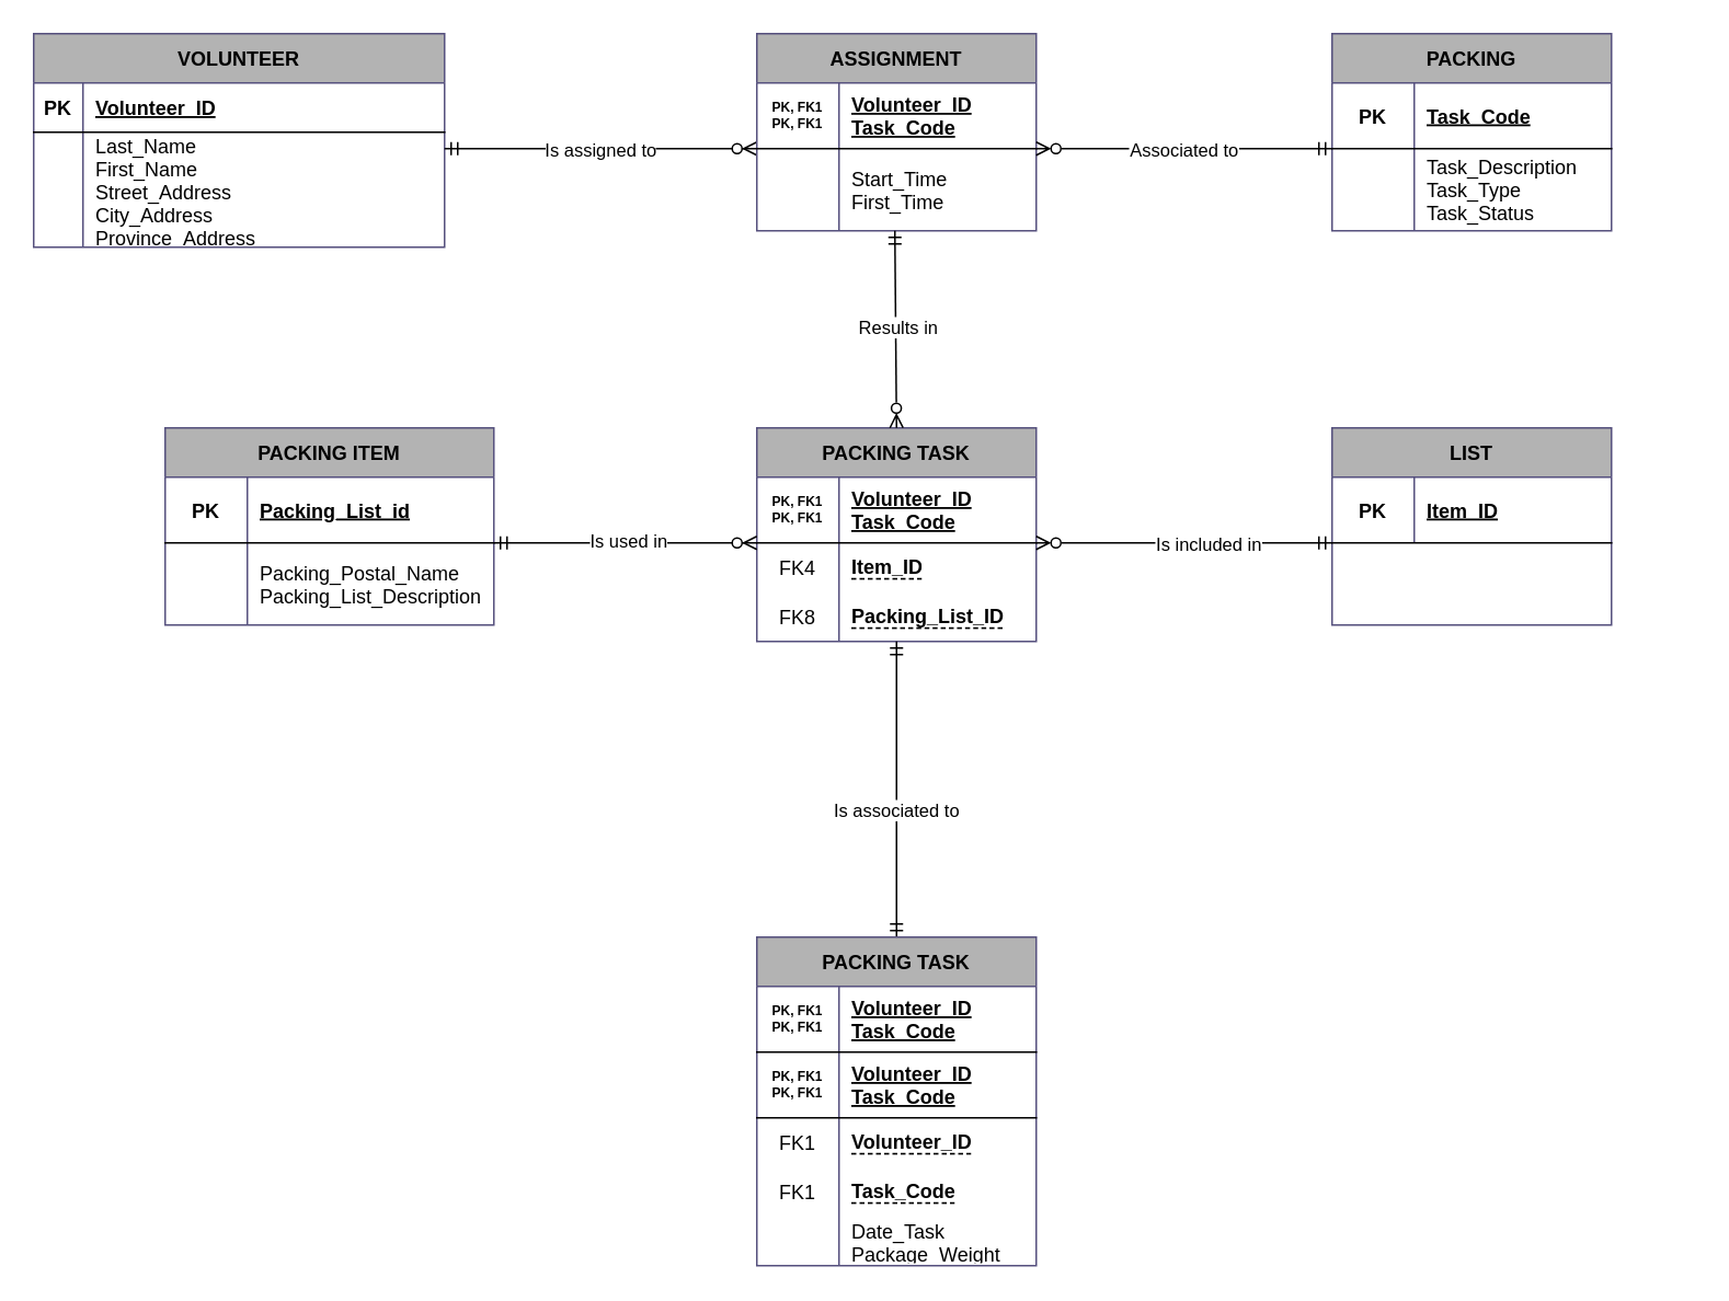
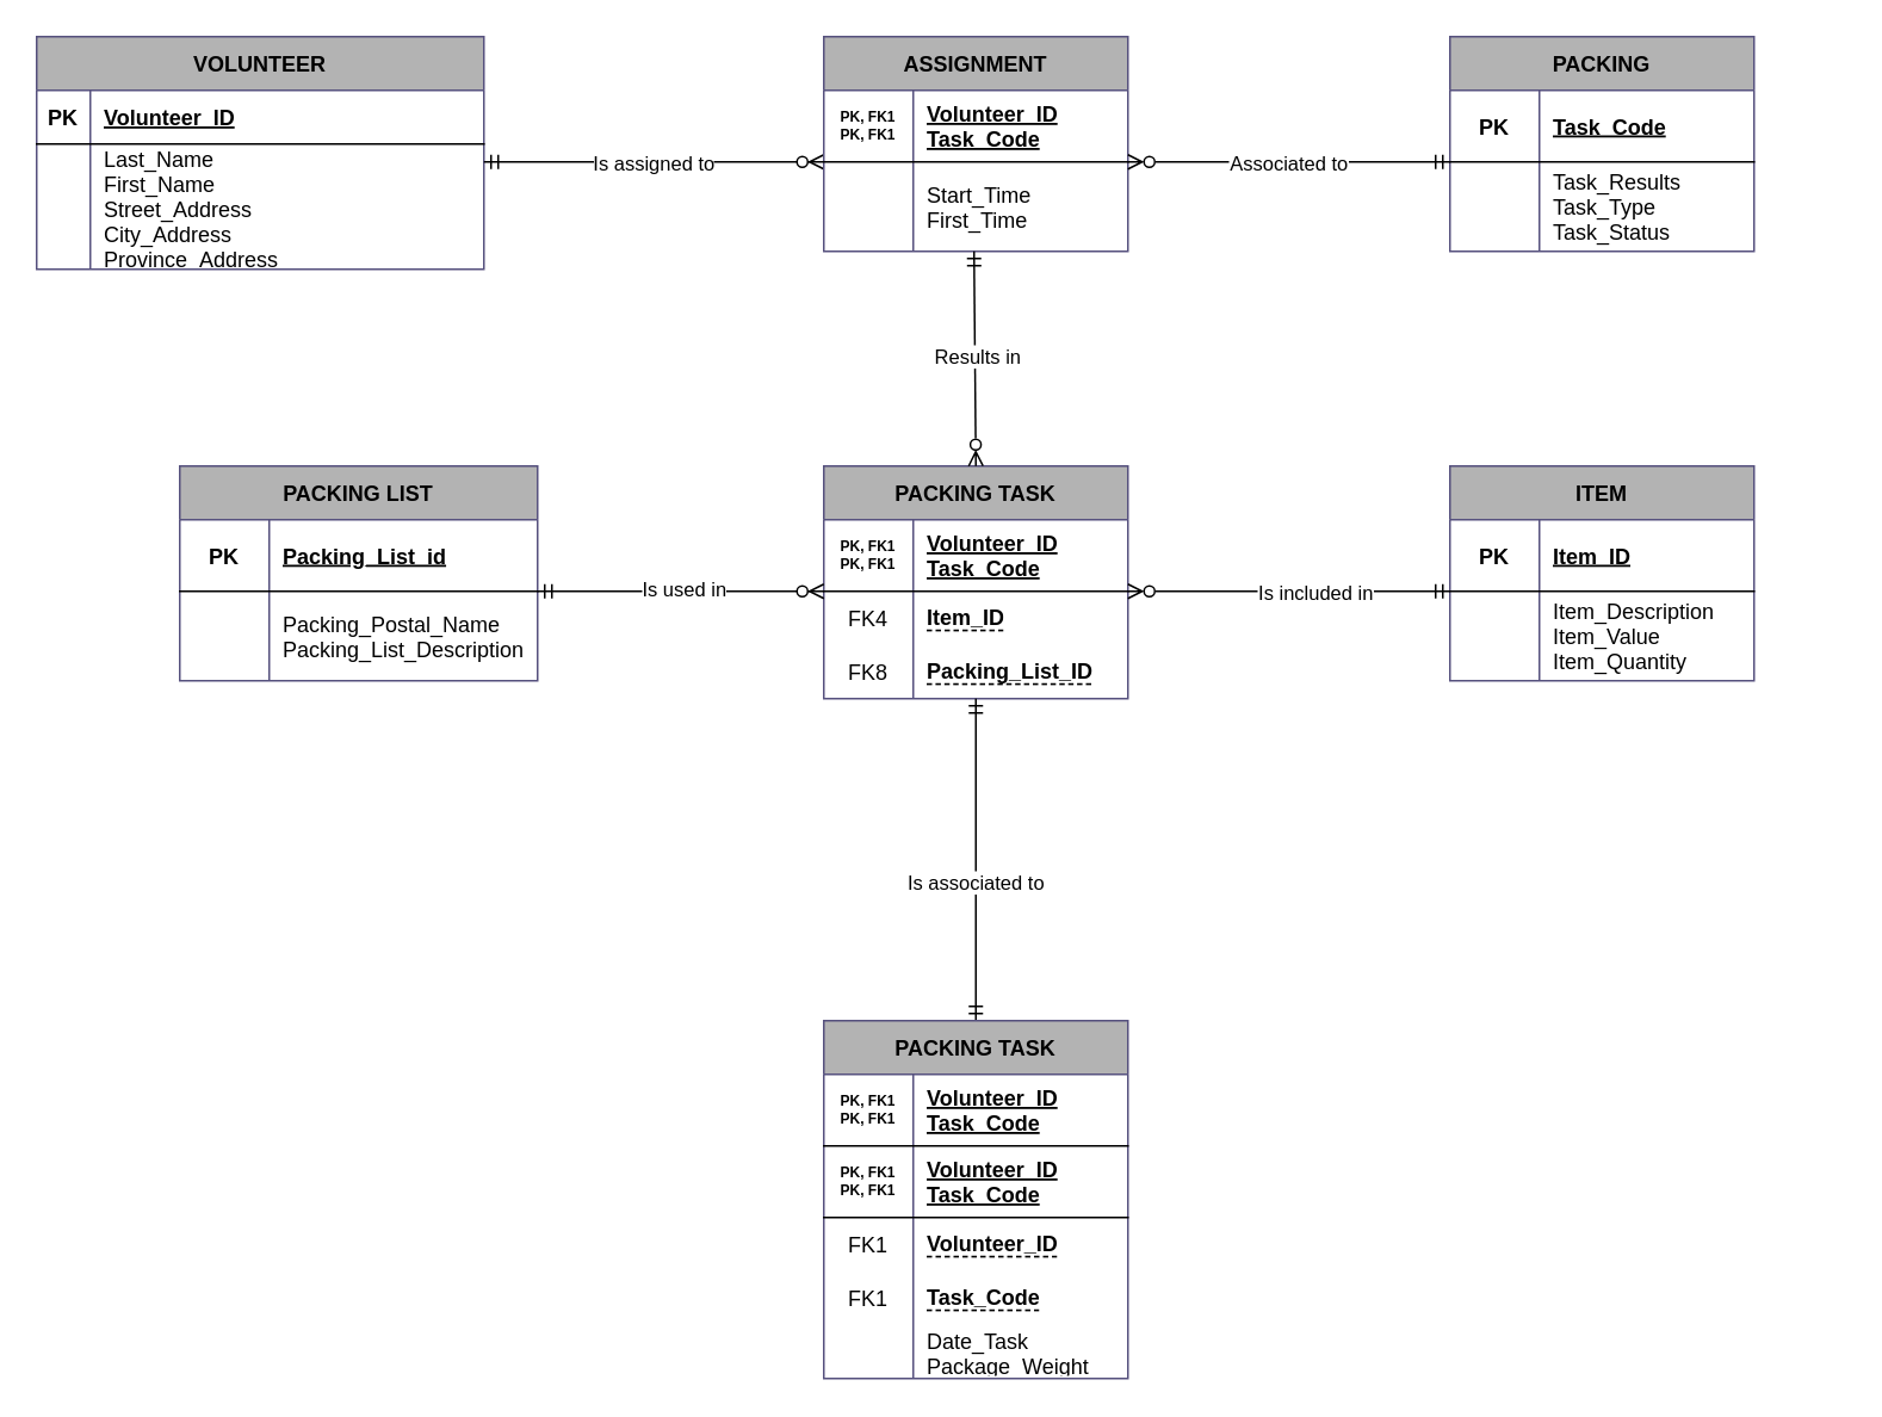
- <mxCell id="24" value="Task_Description&#10;Task_Type&#10;Task_Status" style="shape=partialRectangle;overflow=hidden;connectable=0;fillColor=none;top=0;left=0;bottom=0;right=0;align=left;spacingLeft=6;" vertex="1" parent="22"><mxGeometry x="50" width="120" height="50" as="geometry"><mxRectangle width="120" height="50" as="alternateBounds" /></mxGeometry></mxCell>
+ <mxCell id="24" value="Task_Results&#10;Task_Type&#10;Task_Status" style="shape=partialRectangle;overflow=hidden;connectable=0;fillColor=none;top=0;left=0;bottom=0;right=0;align=left;spacingLeft=6;" vertex="1" parent="22"><mxGeometry x="50" width="120" height="50" as="geometry"><mxRectangle width="120" height="50" as="alternateBounds" /></mxGeometry></mxCell>
- <mxCell id="46" value="PACKING ITEM" style="shape=table;startSize=30;container=1;collapsible=1;childLayout=tableLayout;fixedRows=1;rowLines=0;fontStyle=1;align=center;resizeLast=1;labelBackgroundColor=none;fillColor=#B3B3B3;strokeColor=#56517e;" vertex="1" parent="1"><mxGeometry x="100" y="260" width="200" height="120" as="geometry" /></mxCell>
+ <mxCell id="46" value="PACKING LIST" style="shape=table;startSize=30;container=1;collapsible=1;childLayout=tableLayout;fixedRows=1;rowLines=0;fontStyle=1;align=center;resizeLast=1;labelBackgroundColor=none;fillColor=#B3B3B3;strokeColor=#56517e;" vertex="1" parent="1"><mxGeometry x="100" y="260" width="200" height="120" as="geometry" /></mxCell>
- <mxCell id="39" value="LIST" style="shape=table;startSize=30;container=1;collapsible=1;childLayout=tableLayout;fixedRows=1;rowLines=0;fontStyle=1;align=center;resizeLast=1;labelBackgroundColor=none;fillColor=#B3B3B3;strokeColor=#56517e;" vertex="1" parent="1"><mxGeometry x="810" y="260" width="170" height="120" as="geometry" /></mxCell>
+ <mxCell id="39" value="ITEM" style="shape=table;startSize=30;container=1;collapsible=1;childLayout=tableLayout;fixedRows=1;rowLines=0;fontStyle=1;align=center;resizeLast=1;labelBackgroundColor=none;fillColor=#B3B3B3;strokeColor=#56517e;" vertex="1" parent="1"><mxGeometry x="810" y="260" width="170" height="120" as="geometry" /></mxCell>
+ <mxCell id="45" value="Item_Description&#10;Item_Value&#10;Item_Quantity" style="shape=partialRectangle;overflow=hidden;connectable=0;fillColor=none;top=0;left=0;bottom=0;right=0;align=left;spacingLeft=6;" vertex="1" parent="43"><mxGeometry x="50" width="120" height="50" as="geometry"><mxRectangle width="120" height="50" as="alternateBounds" /></mxGeometry></mxCell>
